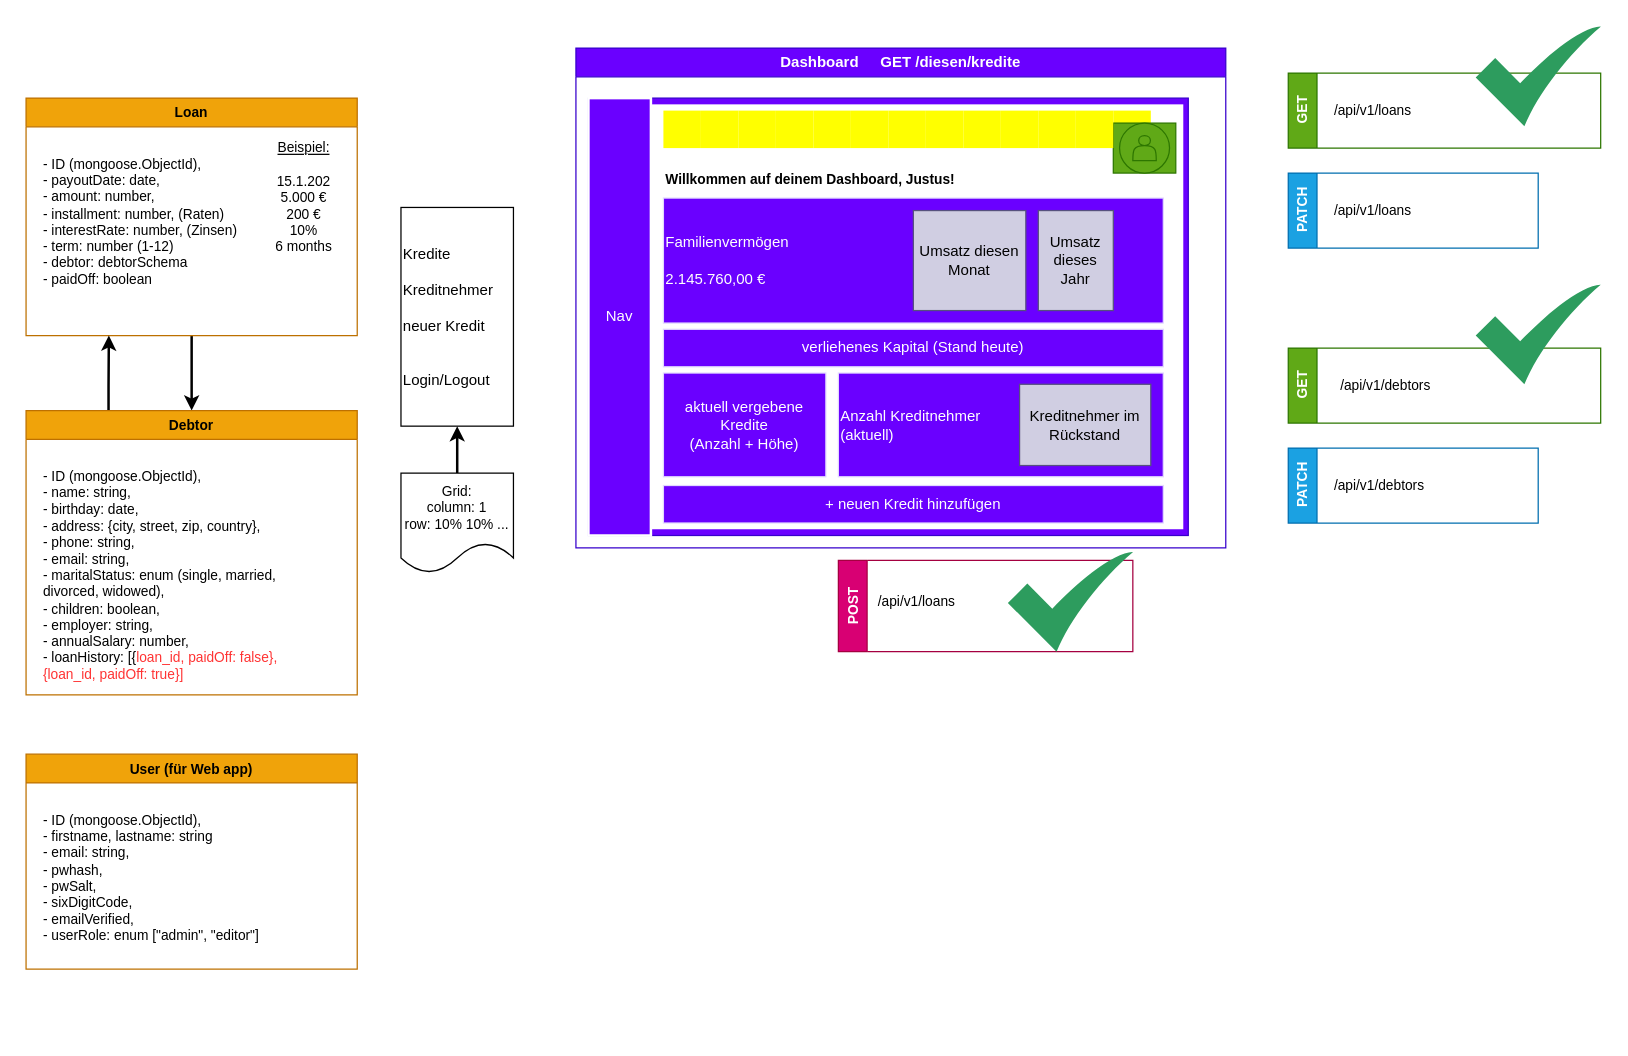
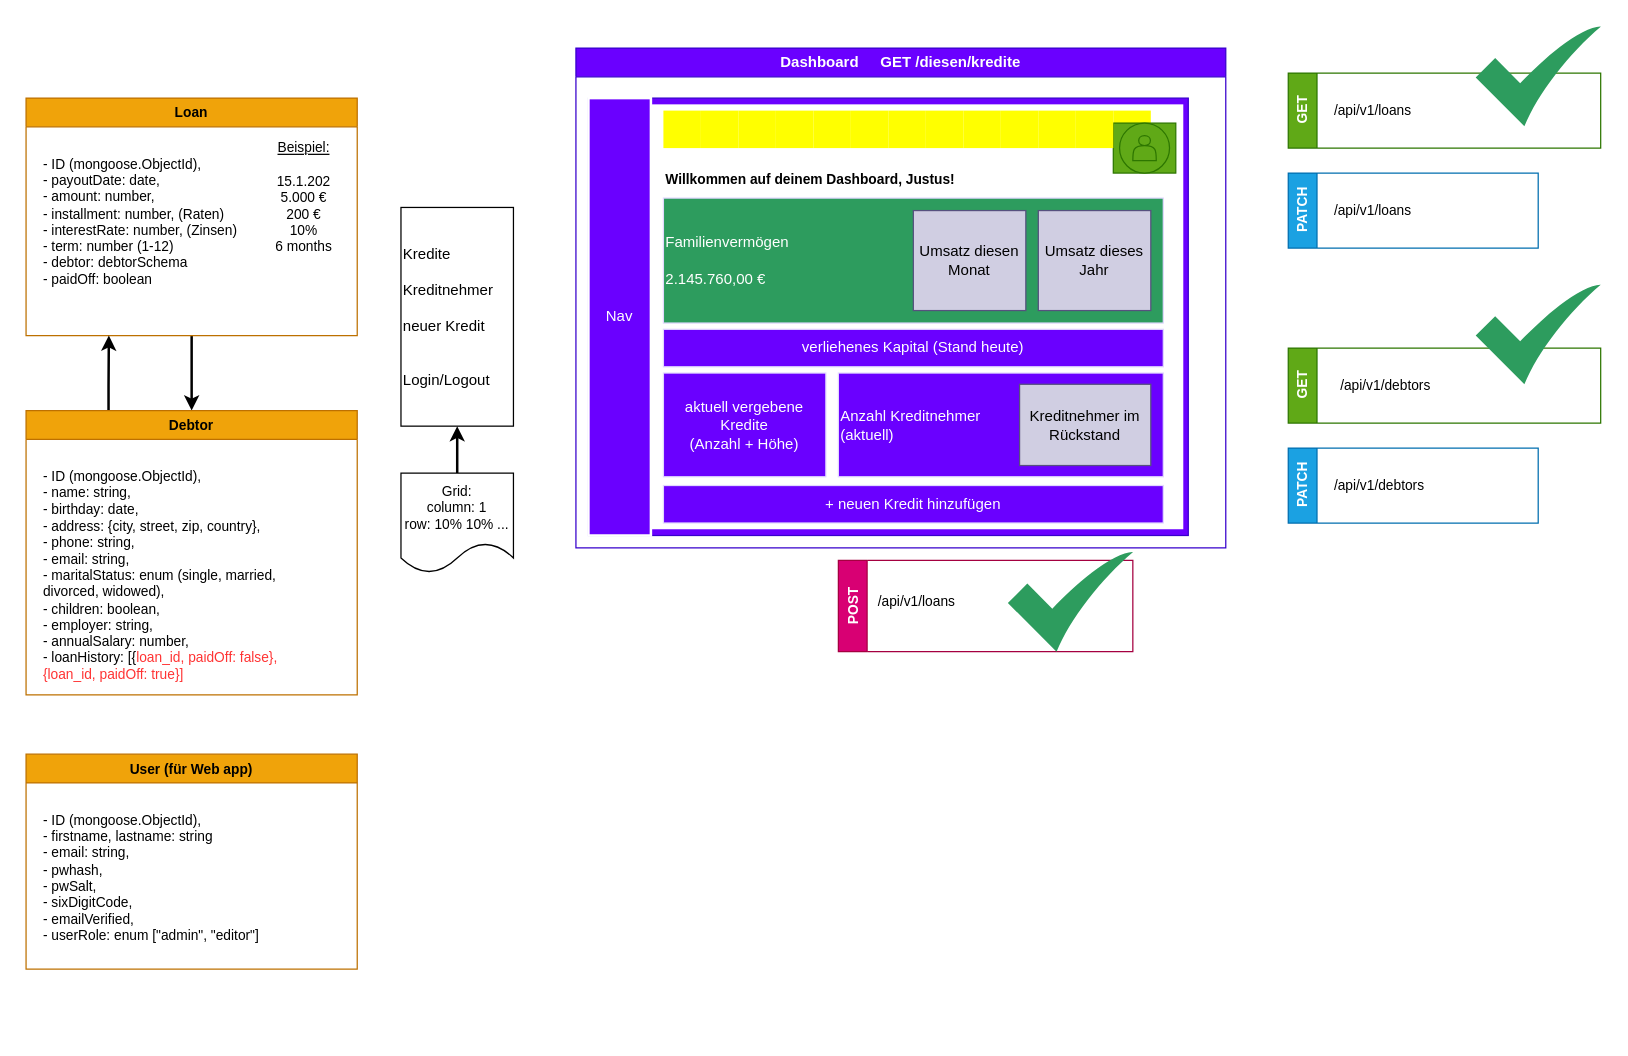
- <mxCell id="25" value="Familienvermögen&lt;br&gt;&lt;br&gt;2.145.760,00 €" style="rounded=0;whiteSpace=wrap;html=1;strokeColor=#E2D8FF;fillColor=#6a00ff;fontColor=#ffffff;align=left;" parent="2" vertex="1"><mxGeometry x="70" y="120" width="400" height="100" as="geometry" /></mxCell>
+ <mxCell id="25" value="Familienvermögen&lt;br&gt;&lt;br&gt;2.145.760,00 €" style="rounded=0;whiteSpace=wrap;html=1;strokeColor=#E2D8FF;fillColor=#2d9c5e;fontColor=#ffffff;align=left;" parent="2" vertex="1"><mxGeometry x="70" y="120" width="400" height="100" as="geometry" /></mxCell>
- <mxCell id="27" value="Umsatz dieses Jahr" style="rounded=0;whiteSpace=wrap;html=1;strokeColor=#56517e;fillColor=#d0cee2;" parent="2" vertex="1"><mxGeometry x="370" y="130" width="60" height="80" as="geometry" /></mxCell>
+ <mxCell id="27" value="Umsatz dieses Jahr" style="rounded=0;whiteSpace=wrap;html=1;strokeColor=#56517e;fillColor=#d0cee2;" parent="2" vertex="1"><mxGeometry x="370" y="130" width="90" height="80" as="geometry" /></mxCell>
